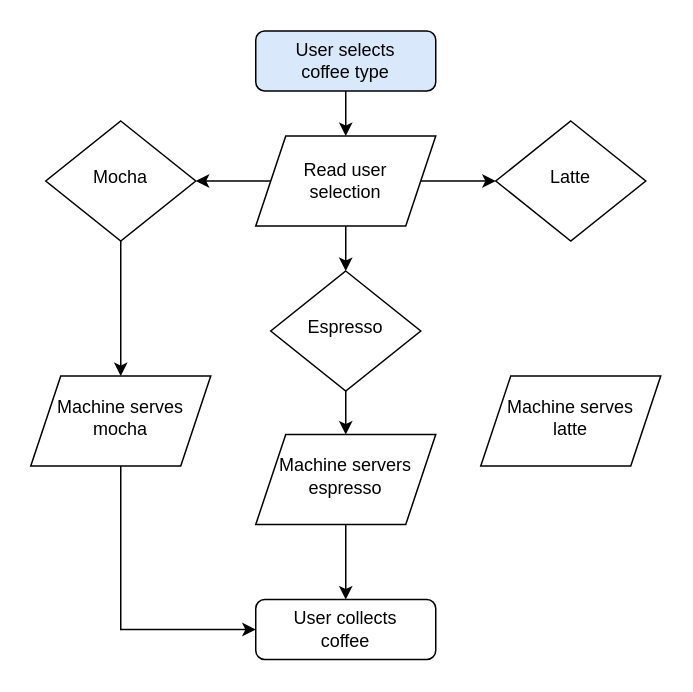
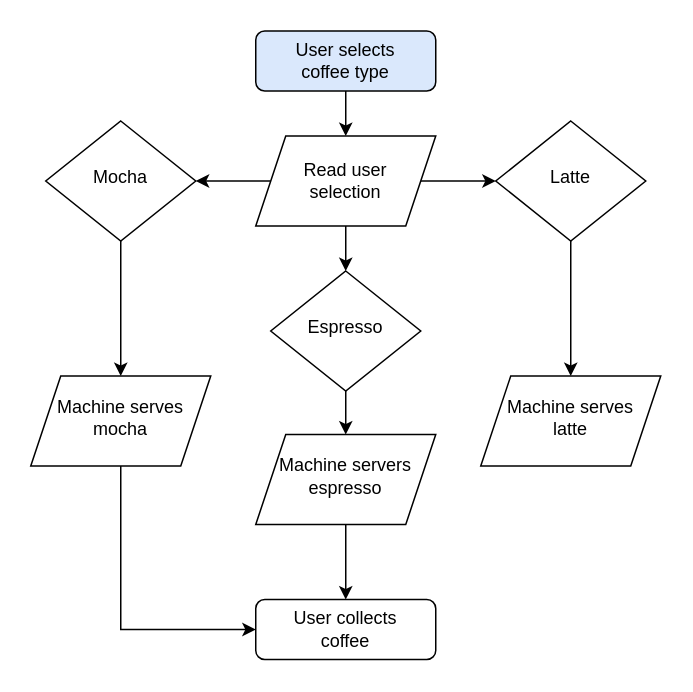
+ <mxCell id="11" value="" style="edgeStyle=orthogonalEdgeStyle;rounded=0;orthogonalLoop=1;jettySize=auto;html=1;" edge="1" parent="1" source="12" target="18"><mxGeometry relative="1" as="geometry" /></mxCell>
